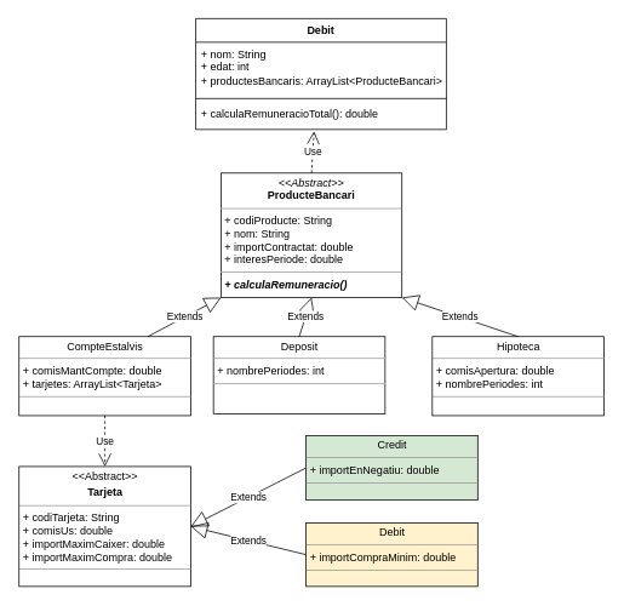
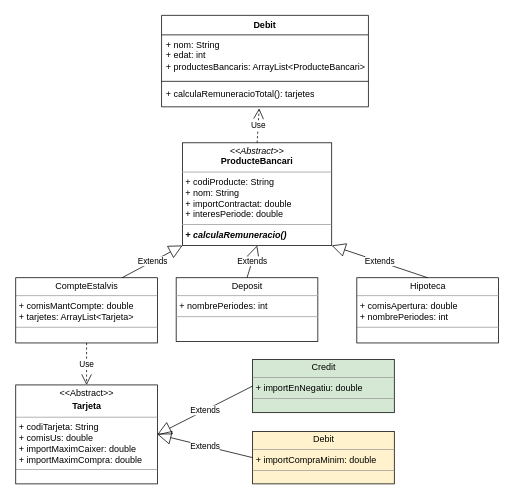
- <mxCell id="5" value="+ calculaRemuneracioTotal(): double" style="text;strokeColor=none;fillColor=none;align=left;verticalAlign=top;spacingLeft=4;spacingRight=4;overflow=hidden;rotatable=0;points=[[0,0.5],[1,0.5]];portConstraint=eastwest;whiteSpace=wrap;html=1;" parent="2" vertex="1"><mxGeometry y="92" width="276" height="30" as="geometry" /></mxCell>
+ <mxCell id="5" value="+ calculaRemuneracioTotal(): tarjetes" style="text;strokeColor=none;fillColor=none;align=left;verticalAlign=top;spacingLeft=4;spacingRight=4;overflow=hidden;rotatable=0;points=[[0,0.5],[1,0.5]];portConstraint=eastwest;whiteSpace=wrap;html=1;" parent="2" vertex="1"><mxGeometry y="92" width="276" height="30" as="geometry" /></mxCell>
